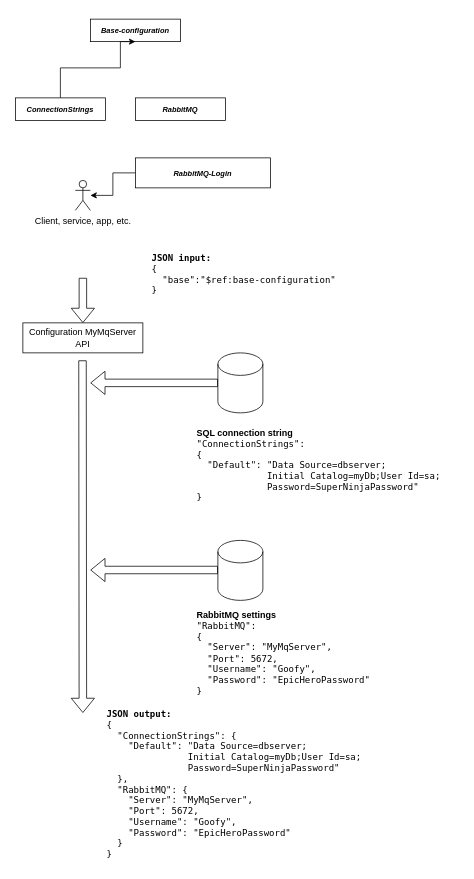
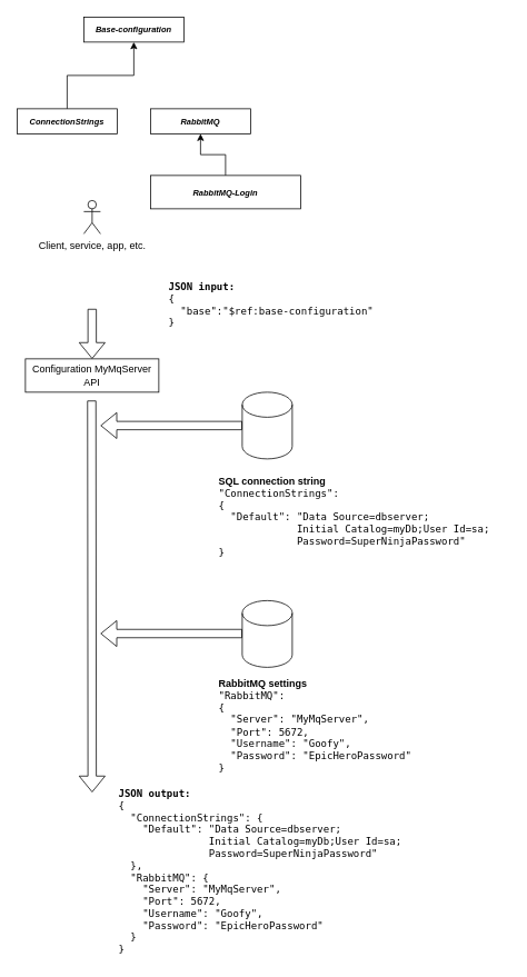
- <mxCell id="2" value="&lt;h5 dir=&quot;auto&quot;&gt;&lt;em&gt;Base-configuration&lt;/em&gt;&lt;/h5&gt;" style="rounded=0;whiteSpace=wrap;html=1;fontStyle=2" parent="1" vertex="1"><mxGeometry x="120" y="25" width="120" height="30" as="geometry" /></mxCell>
+ <mxCell id="2" value="&lt;h5 dir=&quot;auto&quot;&gt;&lt;em&gt;Base-configuration&lt;/em&gt;&lt;/h5&gt;" style="rounded=0;whiteSpace=wrap;html=1;fontStyle=2" parent="1" vertex="1"><mxGeometry x="100" y="20" width="120" height="30" as="geometry" /></mxCell>
- <mxCell id="3" value="" style="edgeStyle=orthogonalEdgeStyle;rounded=0;orthogonalLoop=1;jettySize=auto;html=1;fontStyle=2;" parent="1" source="4" target="10" edge="1"><mxGeometry relative="1" as="geometry" /></mxCell>
+ <mxCell id="3" value="" style="edgeStyle=orthogonalEdgeStyle;rounded=0;orthogonalLoop=1;jettySize=auto;html=1;fontStyle=2" parent="1" source="4" target="5" edge="1"><mxGeometry relative="1" as="geometry" /></mxCell>
